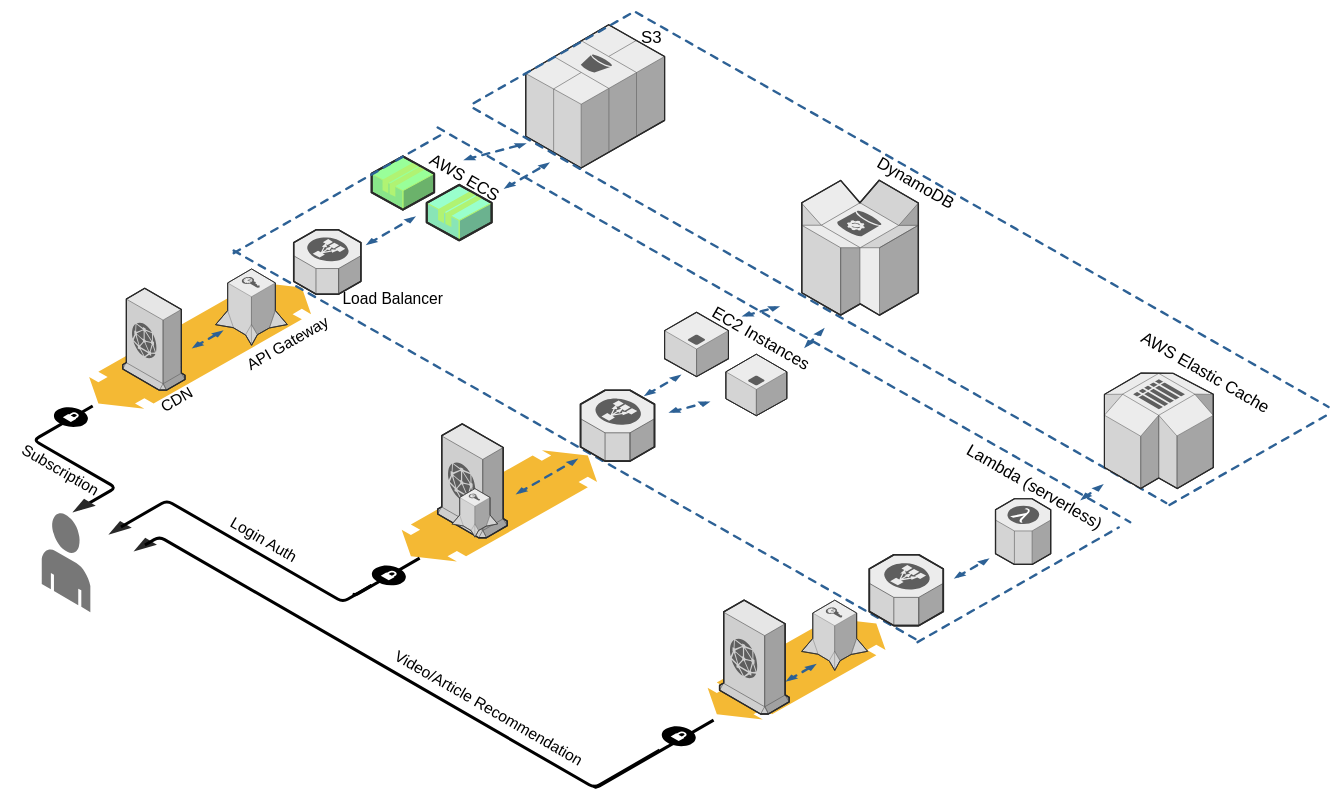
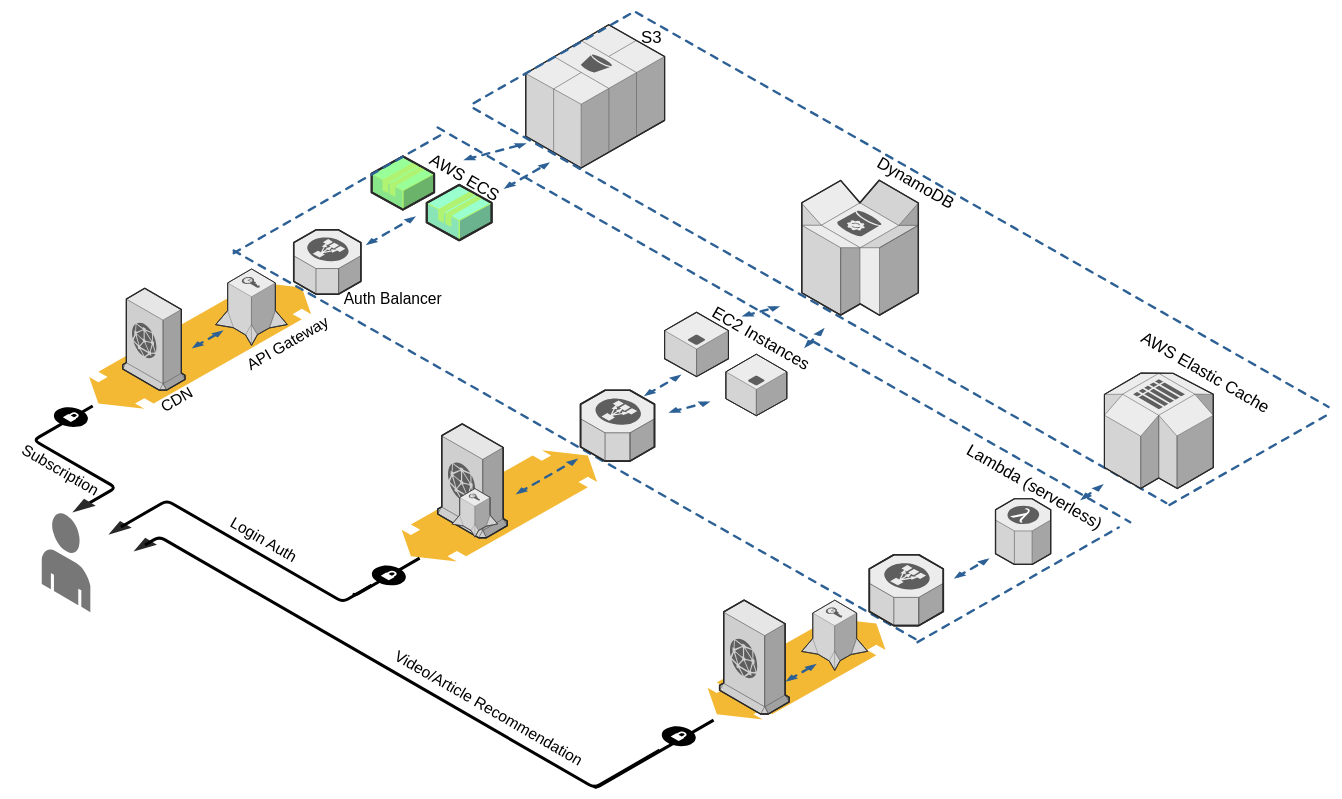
- <mxCell id="35" value="&lt;font style=&quot;font-size: 26px&quot;&gt;Load Balancer&lt;/font&gt;" style="text;html=1;align=center;verticalAlign=middle;resizable=0;points=[];autosize=1;strokeColor=none;fontSize=26;" vertex="1" parent="1"><mxGeometry x="564" y="477.34" width="180" height="40" as="geometry" /></mxCell>
+ <mxCell id="35" value="&lt;font style=&quot;font-size: 26px&quot;&gt;Auth Balancer&lt;/font&gt;" style="text;html=1;align=center;verticalAlign=middle;resizable=0;points=[];autosize=1;strokeColor=none;fontSize=26;" vertex="1" parent="1"><mxGeometry x="564" y="477.34" width="180" height="40" as="geometry" /></mxCell>
